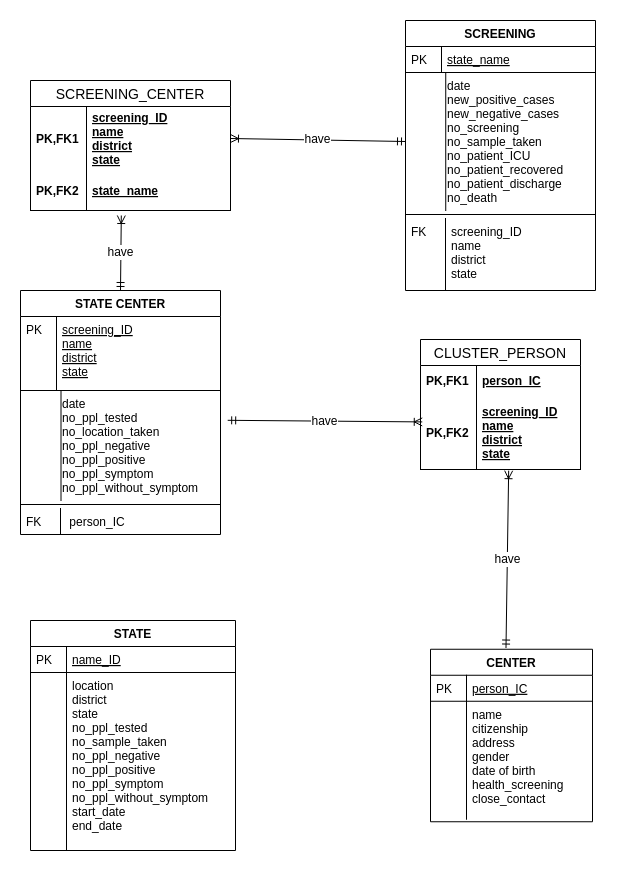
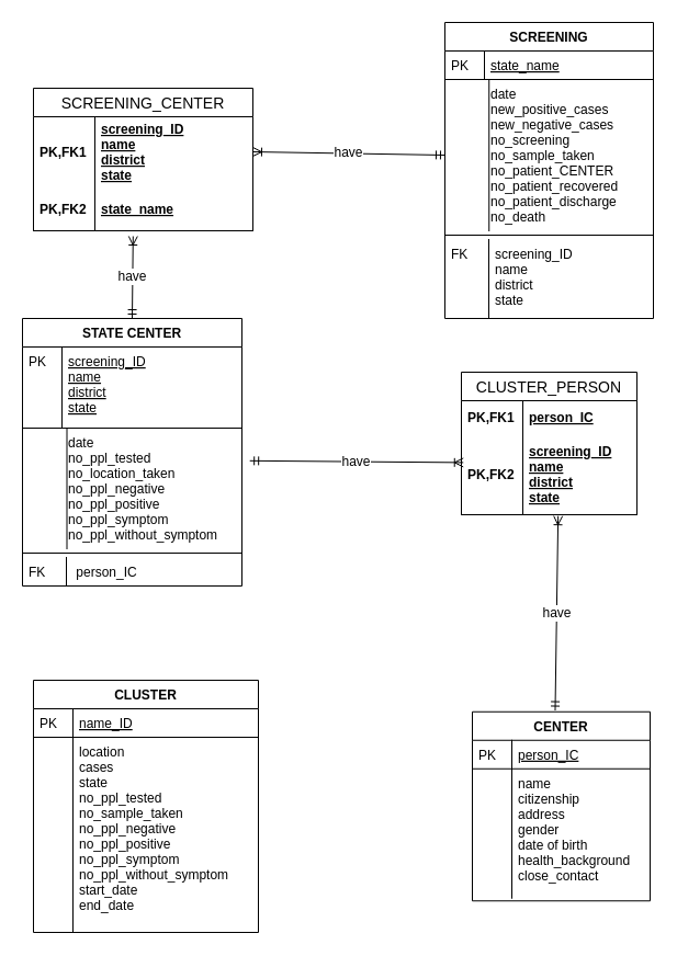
- <mxCell id="18" value="date&#10;new_positive_cases&#10;new_negative_cases&#10;no_screening&#10;no_sample_taken&#10;no_patient_ICU&#10;no_patient_recovered&#10;no_patient_discharge&#10;no_death&#10;" style="shape=partialRectangle;top=0;left=0;right=0;bottom=0;align=left;verticalAlign=top;fillColor=none;spacingLeft=40;spacingRight=4;overflow=hidden;rotatable=0;points=[[0,0.5],[1,0.5]];portConstraint=eastwest;dropTarget=0;rounded=0;shadow=0;strokeWidth=1;" parent="15" vertex="1"><mxGeometry y="52" width="190" height="138" as="geometry" /></mxCell>
+ <mxCell id="18" value="date&#10;new_positive_cases&#10;new_negative_cases&#10;no_screening&#10;no_sample_taken&#10;no_patient_CENTER&#10;no_patient_recovered&#10;no_patient_discharge&#10;no_death&#10;" style="shape=partialRectangle;top=0;left=0;right=0;bottom=0;align=left;verticalAlign=top;fillColor=none;spacingLeft=40;spacingRight=4;overflow=hidden;rotatable=0;points=[[0,0.5],[1,0.5]];portConstraint=eastwest;dropTarget=0;rounded=0;shadow=0;strokeWidth=1;" parent="15" vertex="1"><mxGeometry y="52" width="190" height="138" as="geometry" /></mxCell>
- <mxCell id="23" value="STATE" style="swimlane;fontStyle=1;childLayout=stackLayout;horizontal=1;startSize=26;horizontalStack=0;resizeParent=1;resizeLast=0;collapsible=1;marginBottom=0;rounded=0;shadow=0;strokeWidth=1;" vertex="1" parent="1"><mxGeometry x="30" y="620" width="205" height="230" as="geometry"><mxRectangle x="20" y="80" width="160" height="26" as="alternateBounds" /></mxGeometry></mxCell>
+ <mxCell id="23" value="CLUSTER" style="swimlane;fontStyle=1;childLayout=stackLayout;horizontal=1;startSize=26;horizontalStack=0;resizeParent=1;resizeLast=0;collapsible=1;marginBottom=0;rounded=0;shadow=0;strokeWidth=1;" vertex="1" parent="1"><mxGeometry x="30" y="620" width="205" height="230" as="geometry"><mxRectangle x="20" y="80" width="160" height="26" as="alternateBounds" /></mxGeometry></mxCell>
- <mxCell id="26" value="location&#10;district&#10;state&#10;no_ppl_tested&#10;no_sample_taken&#10;no_ppl_negative&#10;no_ppl_positive&#10;no_ppl_symptom&#10;no_ppl_without_symptom&#10;start_date&#10;end_date" style="shape=partialRectangle;top=0;left=0;right=0;bottom=0;align=left;verticalAlign=top;fillColor=none;spacingLeft=40;spacingRight=4;overflow=hidden;rotatable=0;points=[[0,0.5],[1,0.5]];portConstraint=eastwest;dropTarget=0;rounded=0;shadow=0;strokeWidth=1;" vertex="1" parent="23"><mxGeometry y="52" width="205" height="178" as="geometry" /></mxCell>
+ <mxCell id="26" value="location&#10;cases&#10;state&#10;no_ppl_tested&#10;no_sample_taken&#10;no_ppl_negative&#10;no_ppl_positive&#10;no_ppl_symptom&#10;no_ppl_without_symptom&#10;start_date&#10;end_date" style="shape=partialRectangle;top=0;left=0;right=0;bottom=0;align=left;verticalAlign=top;fillColor=none;spacingLeft=40;spacingRight=4;overflow=hidden;rotatable=0;points=[[0,0.5],[1,0.5]];portConstraint=eastwest;dropTarget=0;rounded=0;shadow=0;strokeWidth=1;" vertex="1" parent="23"><mxGeometry y="52" width="205" height="178" as="geometry" /></mxCell>
- <mxCell id="40" value="name&#10;citizenship&#10;address&#10;gender&#10;date of birth&#10;health_screening&#10;close_contact" style="shape=partialRectangle;top=0;left=0;right=0;bottom=0;align=left;verticalAlign=top;fillColor=none;spacingLeft=40;spacingRight=4;overflow=hidden;rotatable=0;points=[[0,0.5],[1,0.5]];portConstraint=eastwest;dropTarget=0;rounded=0;shadow=0;strokeWidth=1;" parent="37" vertex="1"><mxGeometry y="52" width="162" height="118" as="geometry" /></mxCell>
+ <mxCell id="40" value="name&#10;citizenship&#10;address&#10;gender&#10;date of birth&#10;health_background&#10;close_contact" style="shape=partialRectangle;top=0;left=0;right=0;bottom=0;align=left;verticalAlign=top;fillColor=none;spacingLeft=40;spacingRight=4;overflow=hidden;rotatable=0;points=[[0,0.5],[1,0.5]];portConstraint=eastwest;dropTarget=0;rounded=0;shadow=0;strokeWidth=1;" parent="37" vertex="1"><mxGeometry y="52" width="162" height="118" as="geometry" /></mxCell>
